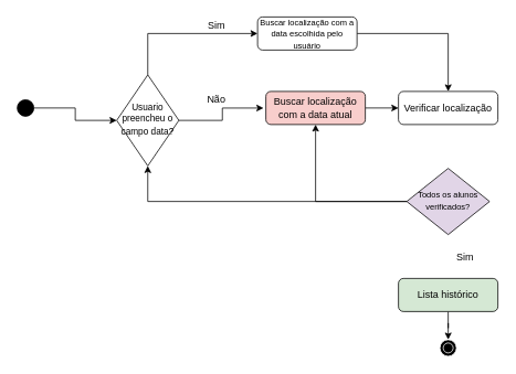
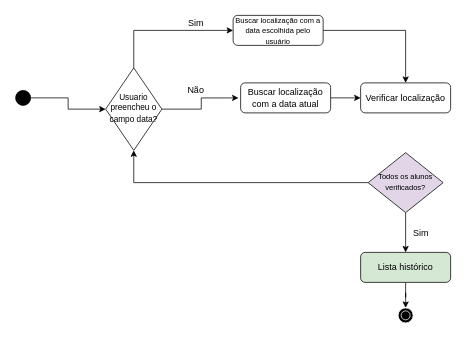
- <mxCell id="8" value="Buscar localização com a data atual" style="rounded=1;whiteSpace=wrap;html=1;fontSize=12;glass=0;strokeWidth=1;shadow=0;fillColor=#f8cecc;" vertex="1" parent="1"><mxGeometry x="320" y="110" width="120" height="40" as="geometry" /></mxCell>
+ <mxCell id="8" value="Buscar localização com a data atual" style="rounded=1;whiteSpace=wrap;html=1;fontSize=12;glass=0;strokeWidth=1;shadow=0;" vertex="1" parent="1"><mxGeometry x="320" y="110" width="120" height="40" as="geometry" /></mxCell>
- <mxCell id="11" value="" style="edgeStyle=orthogonalEdgeStyle;rounded=0;orthogonalLoop=1;jettySize=auto;html=1;" edge="1" parent="1" source="13" target="8"><mxGeometry relative="1" as="geometry"><mxPoint x="540" y="363" as="targetPoint" /></mxGeometry></mxCell>
+ <mxCell id="11" value="" style="edgeStyle=orthogonalEdgeStyle;rounded=0;orthogonalLoop=1;jettySize=auto;html=1;entryX=0.5;entryY=0;entryDx=0;entryDy=0;" edge="1" parent="1" source="13" target="15"><mxGeometry relative="1" as="geometry"><mxPoint x="540" y="363" as="targetPoint" /></mxGeometry></mxCell>
